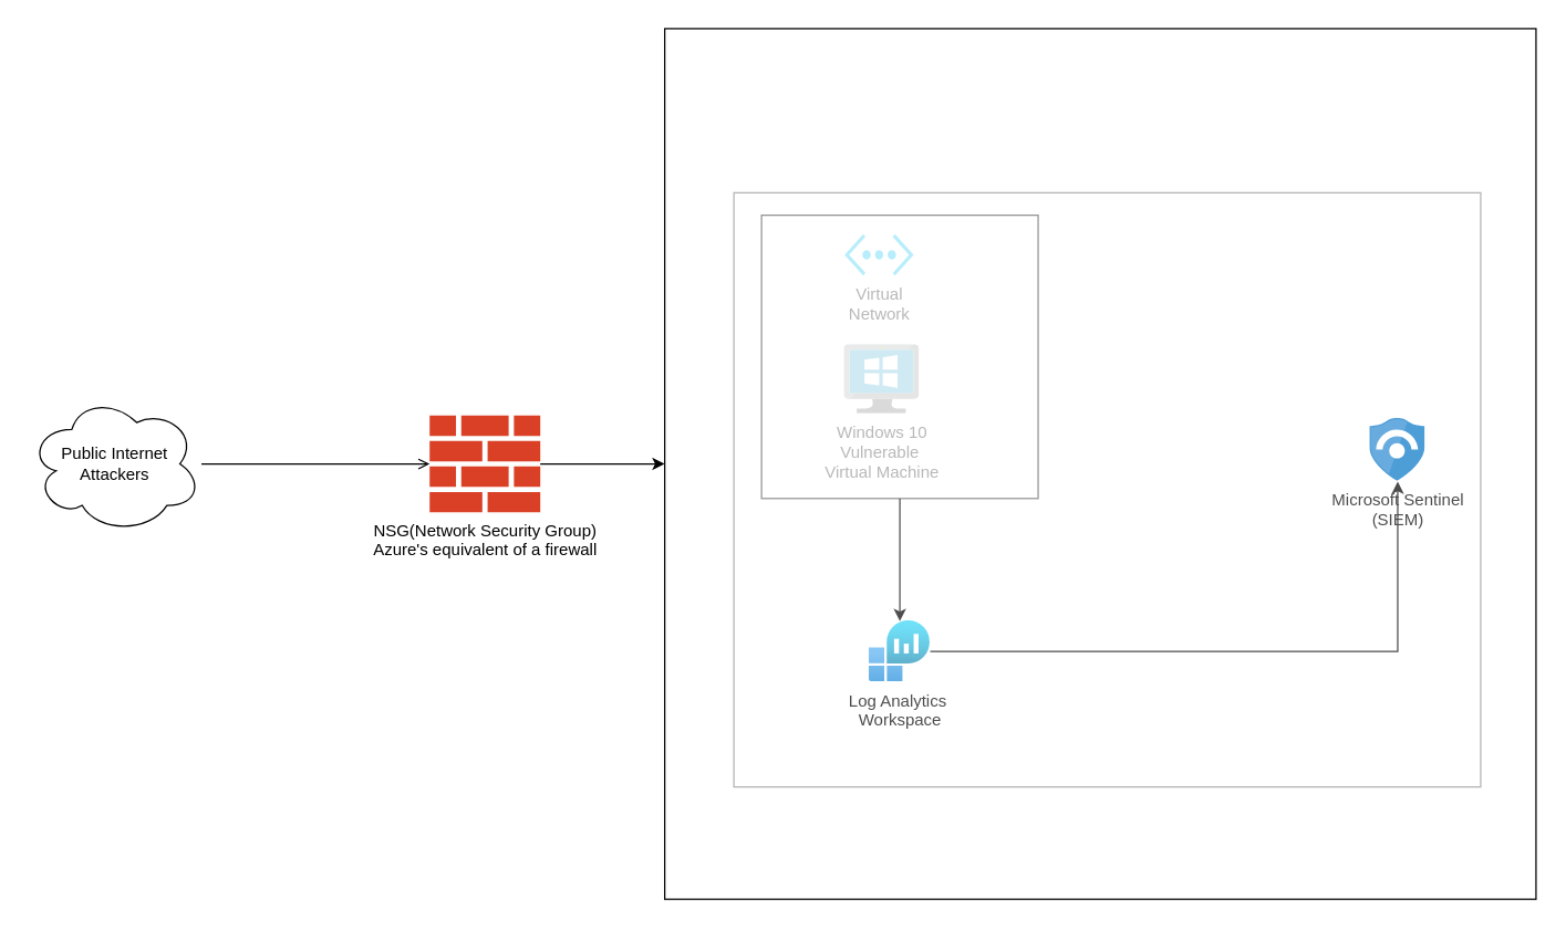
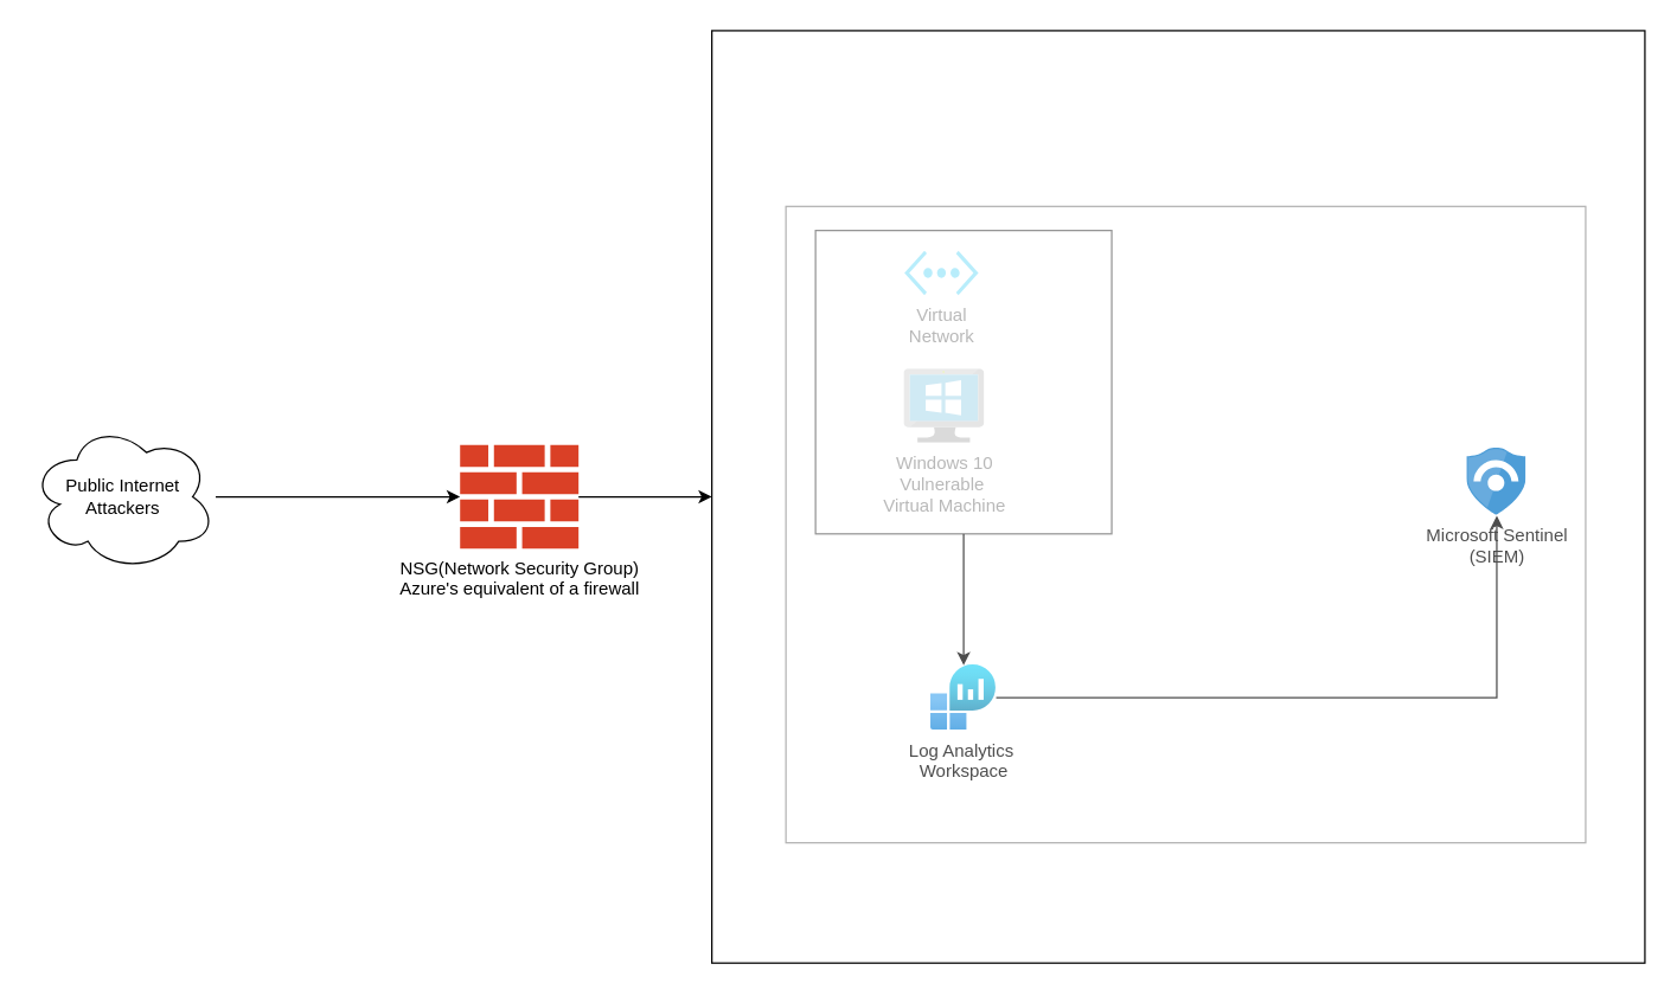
- <mxCell id="2" style="edgeStyle=orthogonalEdgeStyle;rounded=0;orthogonalLoop=1;jettySize=auto;html=1;endArrow=open;" edge="1" parent="1" source="3" target="5"><mxGeometry relative="1" as="geometry" /></mxCell>
+ <mxCell id="2" style="edgeStyle=orthogonalEdgeStyle;rounded=0;orthogonalLoop=1;jettySize=auto;html=1;" edge="1" parent="1" source="3" target="5"><mxGeometry relative="1" as="geometry" /></mxCell>
